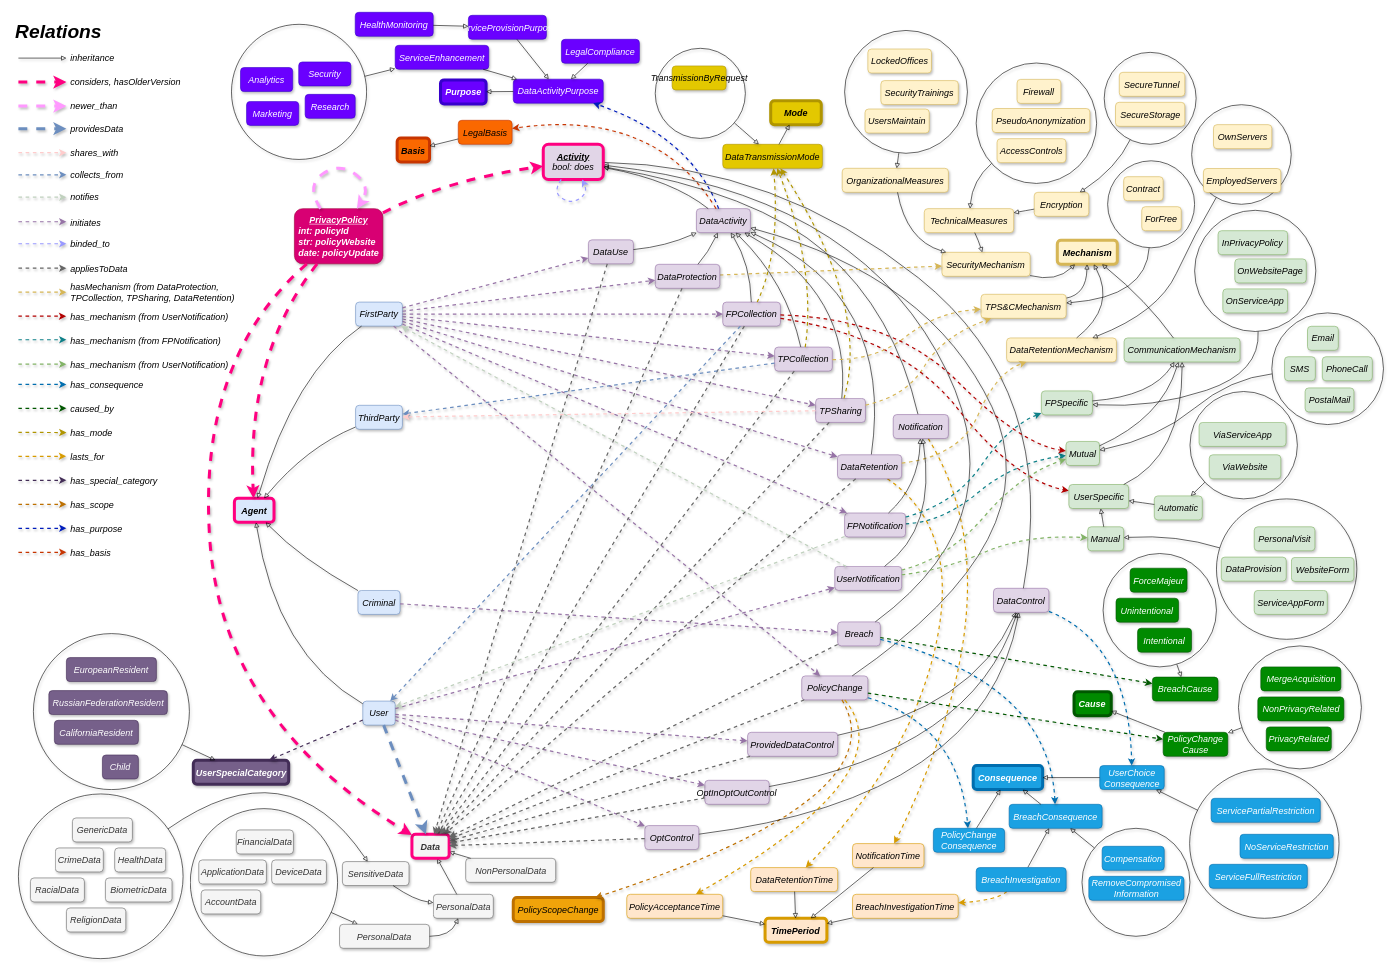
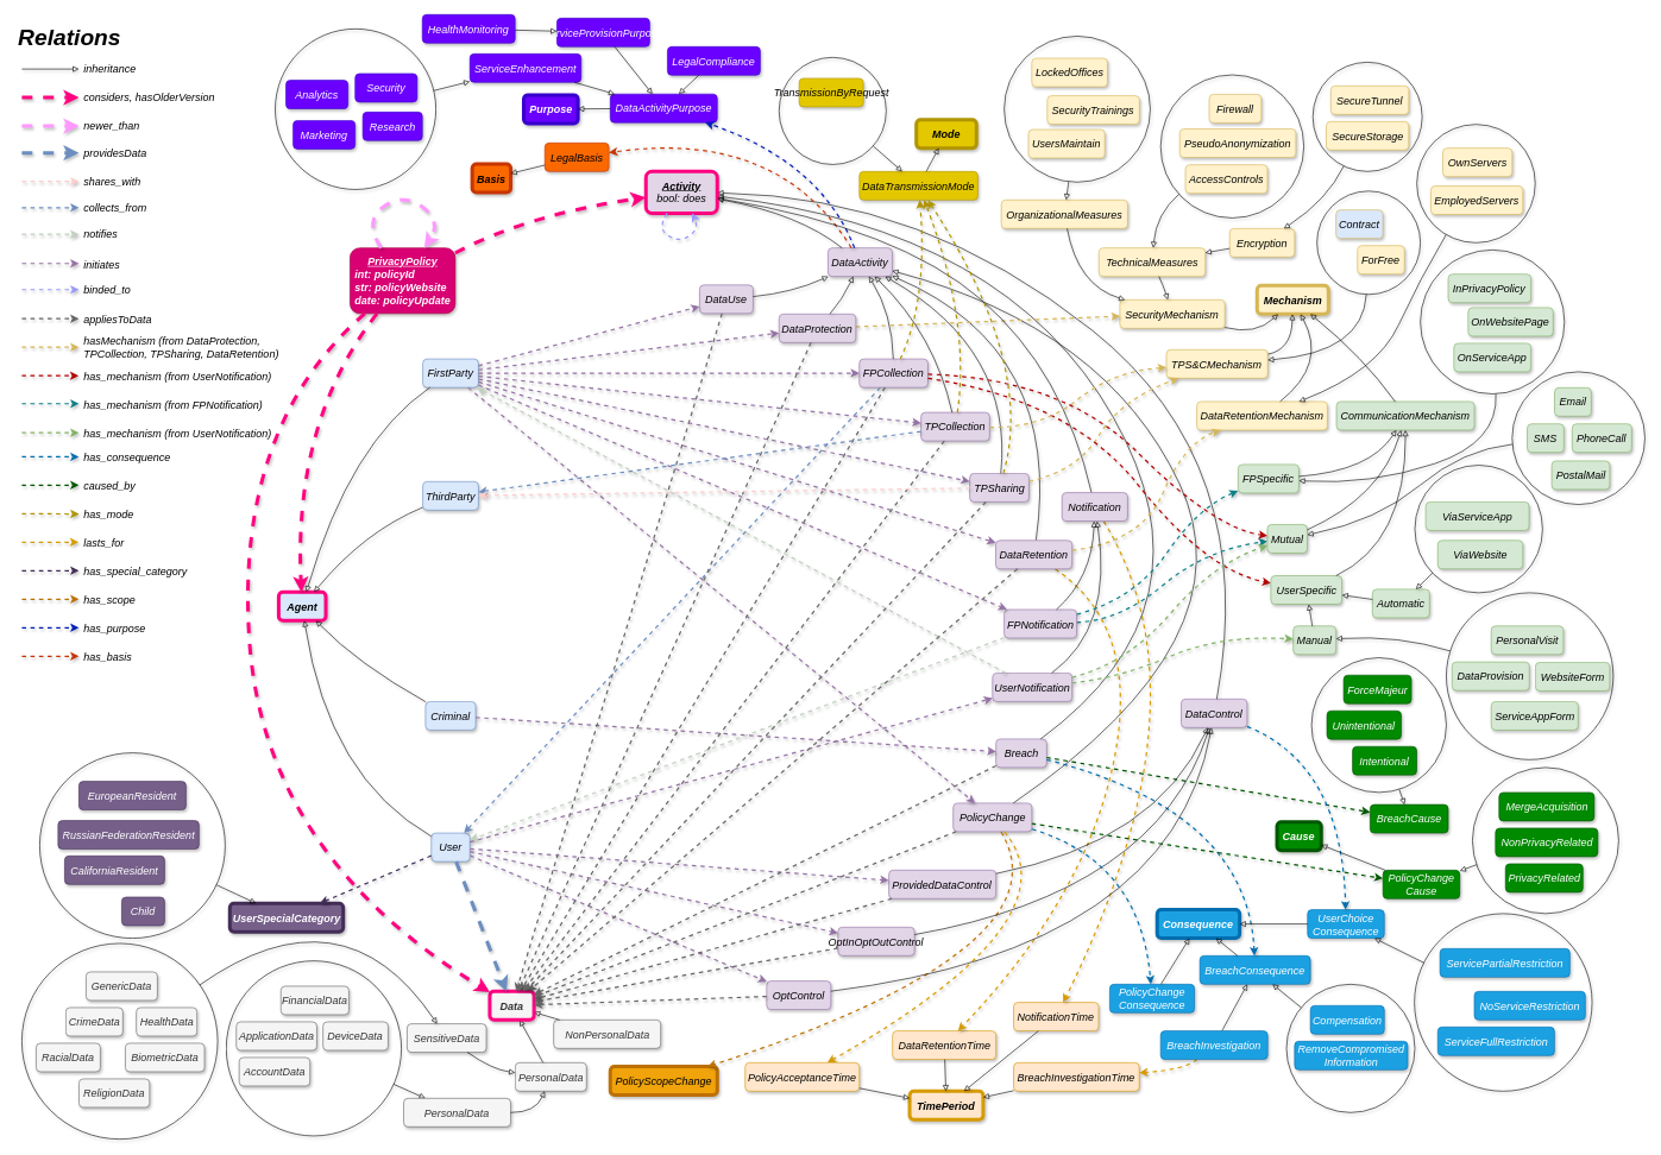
- <mxCell id="25" value="" style="endArrow=none;html=1;endFill=0;fontSize=15;fontStyle=2;curved=1;shadow=1;fontFamily=Helvetica;" parent="1" source="24" target="162" edge="1"><mxGeometry width="50" height="50" relative="1" as="geometry"><mxPoint x="1665.92" y="1064" as="sourcePoint" /><mxPoint x="1464.138" y="390" as="targetPoint" /><Array as="points"><mxPoint x="1765" y="650" /><mxPoint x="1295" y="275" /></Array></mxGeometry></mxCell>
+ <mxCell id="25" value="" style="endArrow=block;html=1;endFill=0;fontSize=15;fontStyle=2;curved=1;shadow=1;fontFamily=Helvetica;" parent="1" source="24" target="162" edge="1"><mxGeometry width="50" height="50" relative="1" as="geometry"><mxPoint x="1665.92" y="1064" as="sourcePoint" /><mxPoint x="1464.138" y="390" as="targetPoint" /><Array as="points"><mxPoint x="1765" y="650" /><mxPoint x="1295" y="275" /></Array></mxGeometry></mxCell>
- <mxCell id="265" value="EmployedServers" style="rounded=1;whiteSpace=wrap;html=1;fillColor=#fff2cc;strokeColor=#d6b656;fontSize=15;fontStyle=2;shadow=1;fontFamily=Helvetica;" parent="1" vertex="1"><mxGeometry x="2005.02" y="280.38" width="129" height="40" as="geometry" /></mxCell>
+ <mxCell id="265" value="EmployedServers" style="rounded=1;whiteSpace=wrap;html=1;fillColor=#fff2cc;strokeColor=#d6b656;fontSize=15;fontStyle=2;shadow=1;fontFamily=Helvetica;" parent="1" vertex="1"><mxGeometry x="2005.02" y="260.38" width="129" height="40" as="geometry" /></mxCell>
- <mxCell id="266" value="Contract" style="rounded=1;whiteSpace=wrap;html=1;fillColor=#fff2cc;strokeColor=#d6b656;fontSize=15;fontStyle=2;shadow=1;fontFamily=Helvetica;" parent="1" vertex="1"><mxGeometry x="1872.15" y="294" width="65.75" height="40" as="geometry" /></mxCell>
+ <mxCell id="266" value="Contract" style="rounded=1;whiteSpace=wrap;html=1;fillColor=#dae8fc;strokeColor=#d6b656;fontSize=15;fontStyle=2;shadow=1;fontFamily=Helvetica;" parent="1" vertex="1"><mxGeometry x="1872.15" y="294" width="65.75" height="40" as="geometry" /></mxCell>
